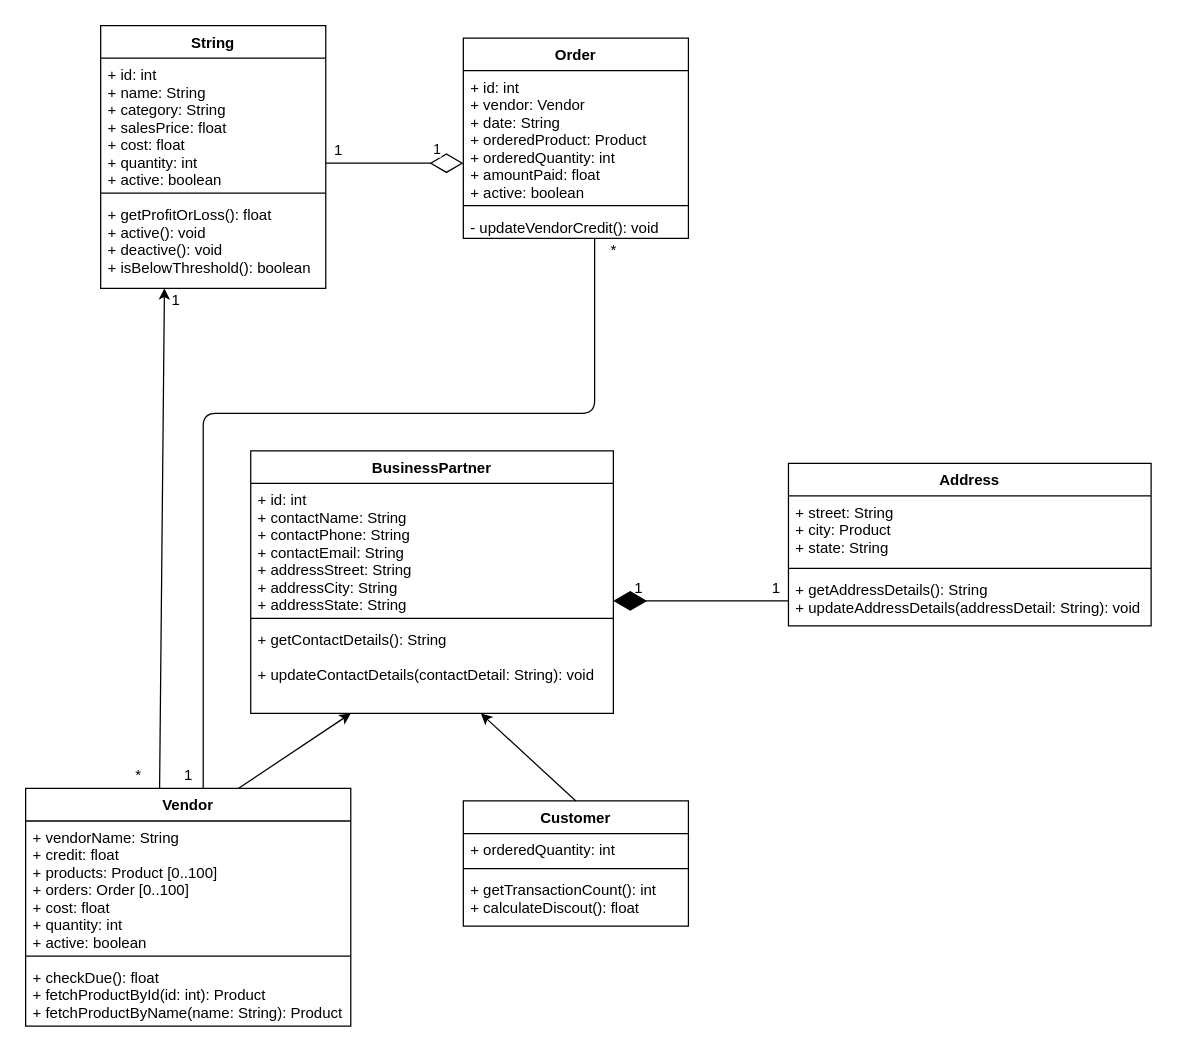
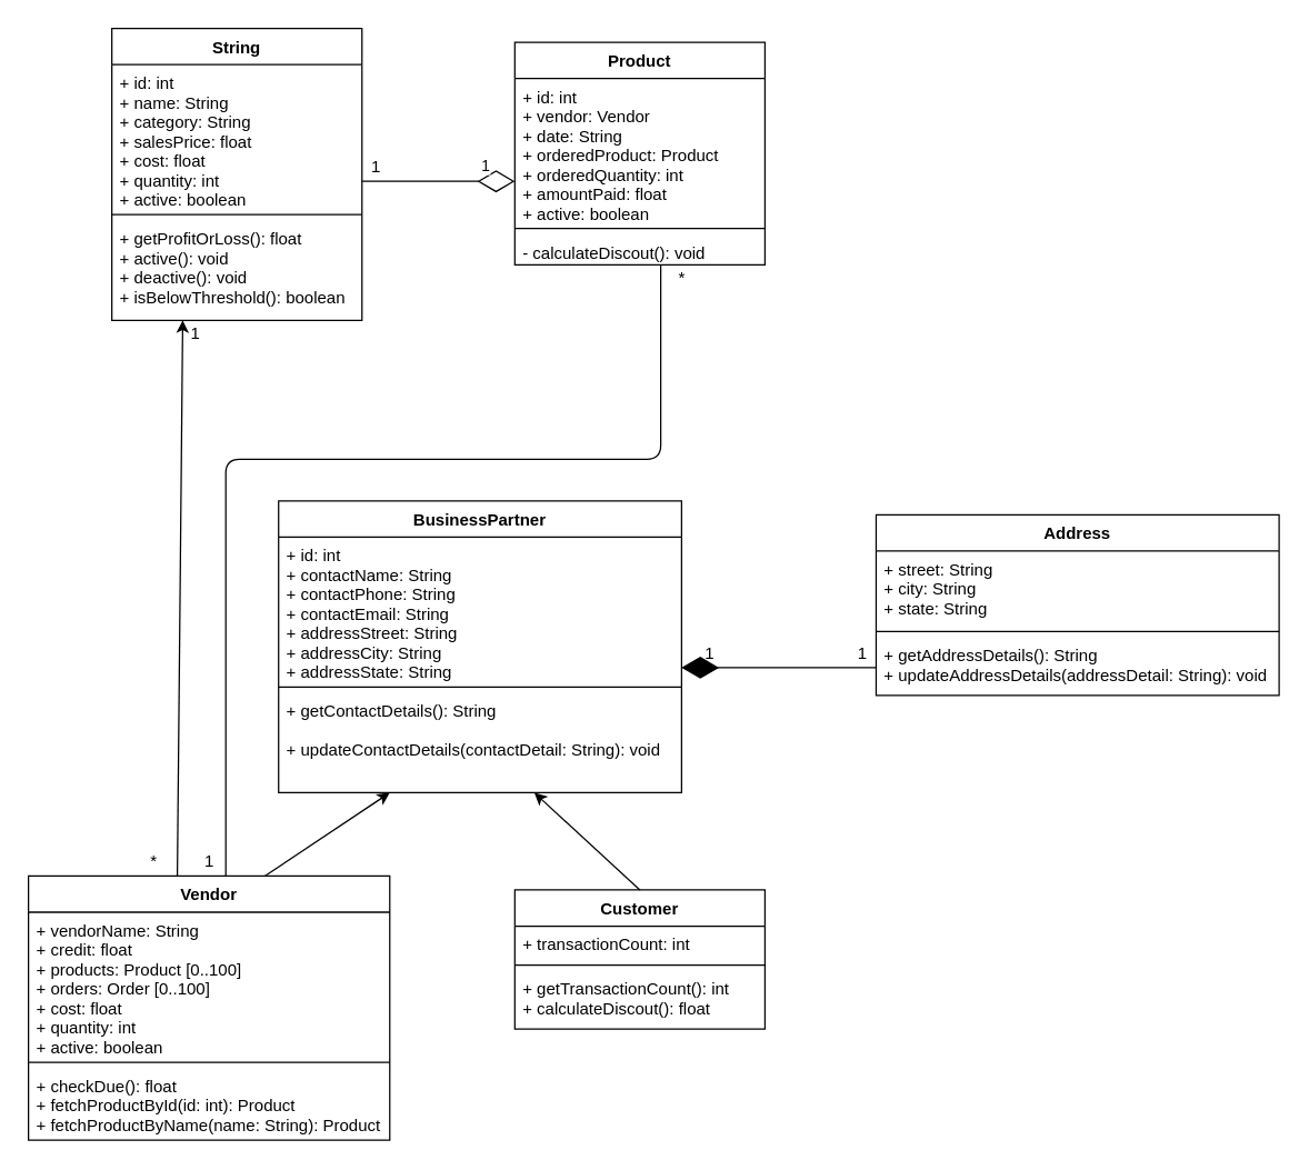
- <mxCell id="6" value="Order" style="swimlane;fontStyle=1;align=center;verticalAlign=top;childLayout=stackLayout;horizontal=1;startSize=26;horizontalStack=0;resizeParent=1;resizeParentMax=0;resizeLast=0;collapsible=1;marginBottom=0;" vertex="1" parent="1"><mxGeometry x="370" y="30" width="180" height="160" as="geometry"><mxRectangle x="100" y="90" width="100" height="26" as="alternateBounds" /></mxGeometry></mxCell>
+ <mxCell id="6" value="Product" style="swimlane;fontStyle=1;align=center;verticalAlign=top;childLayout=stackLayout;horizontal=1;startSize=26;horizontalStack=0;resizeParent=1;resizeParentMax=0;resizeLast=0;collapsible=1;marginBottom=0;" vertex="1" parent="1"><mxGeometry x="370" y="30" width="180" height="160" as="geometry"><mxRectangle x="100" y="90" width="100" height="26" as="alternateBounds" /></mxGeometry></mxCell>
- <mxCell id="9" value="- updateVendorCredit(): void" style="text;strokeColor=none;fillColor=none;align=left;verticalAlign=top;spacingLeft=4;spacingRight=4;overflow=hidden;rotatable=0;points=[[0,0.5],[1,0.5]];portConstraint=eastwest;" vertex="1" parent="6"><mxGeometry y="138" width="180" height="22" as="geometry" /></mxCell>
+ <mxCell id="9" value="- calculateDiscout(): void" style="text;strokeColor=none;fillColor=none;align=left;verticalAlign=top;spacingLeft=4;spacingRight=4;overflow=hidden;rotatable=0;points=[[0,0.5],[1,0.5]];portConstraint=eastwest;" vertex="1" parent="6"><mxGeometry y="138" width="180" height="22" as="geometry" /></mxCell>
- <mxCell id="15" value="+ street: String&#10;+ city: Product&#10;+ state: String" style="text;strokeColor=none;fillColor=none;align=left;verticalAlign=top;spacingLeft=4;spacingRight=4;overflow=hidden;rotatable=0;points=[[0,0.5],[1,0.5]];portConstraint=eastwest;" vertex="1" parent="14"><mxGeometry y="26" width="290" height="54" as="geometry" /></mxCell>
+ <mxCell id="15" value="+ street: String&#10;+ city: String&#10;+ state: String" style="text;strokeColor=none;fillColor=none;align=left;verticalAlign=top;spacingLeft=4;spacingRight=4;overflow=hidden;rotatable=0;points=[[0,0.5],[1,0.5]];portConstraint=eastwest;" vertex="1" parent="14"><mxGeometry y="26" width="290" height="54" as="geometry" /></mxCell>
- <mxCell id="26" value="+ orderedQuantity: int" style="text;strokeColor=none;fillColor=none;align=left;verticalAlign=top;spacingLeft=4;spacingRight=4;overflow=hidden;rotatable=0;points=[[0,0.5],[1,0.5]];portConstraint=eastwest;" vertex="1" parent="25"><mxGeometry y="26" width="180" height="24" as="geometry" /></mxCell>
+ <mxCell id="26" value="+ transactionCount: int" style="text;strokeColor=none;fillColor=none;align=left;verticalAlign=top;spacingLeft=4;spacingRight=4;overflow=hidden;rotatable=0;points=[[0,0.5],[1,0.5]];portConstraint=eastwest;" vertex="1" parent="25"><mxGeometry y="26" width="180" height="24" as="geometry" /></mxCell>
